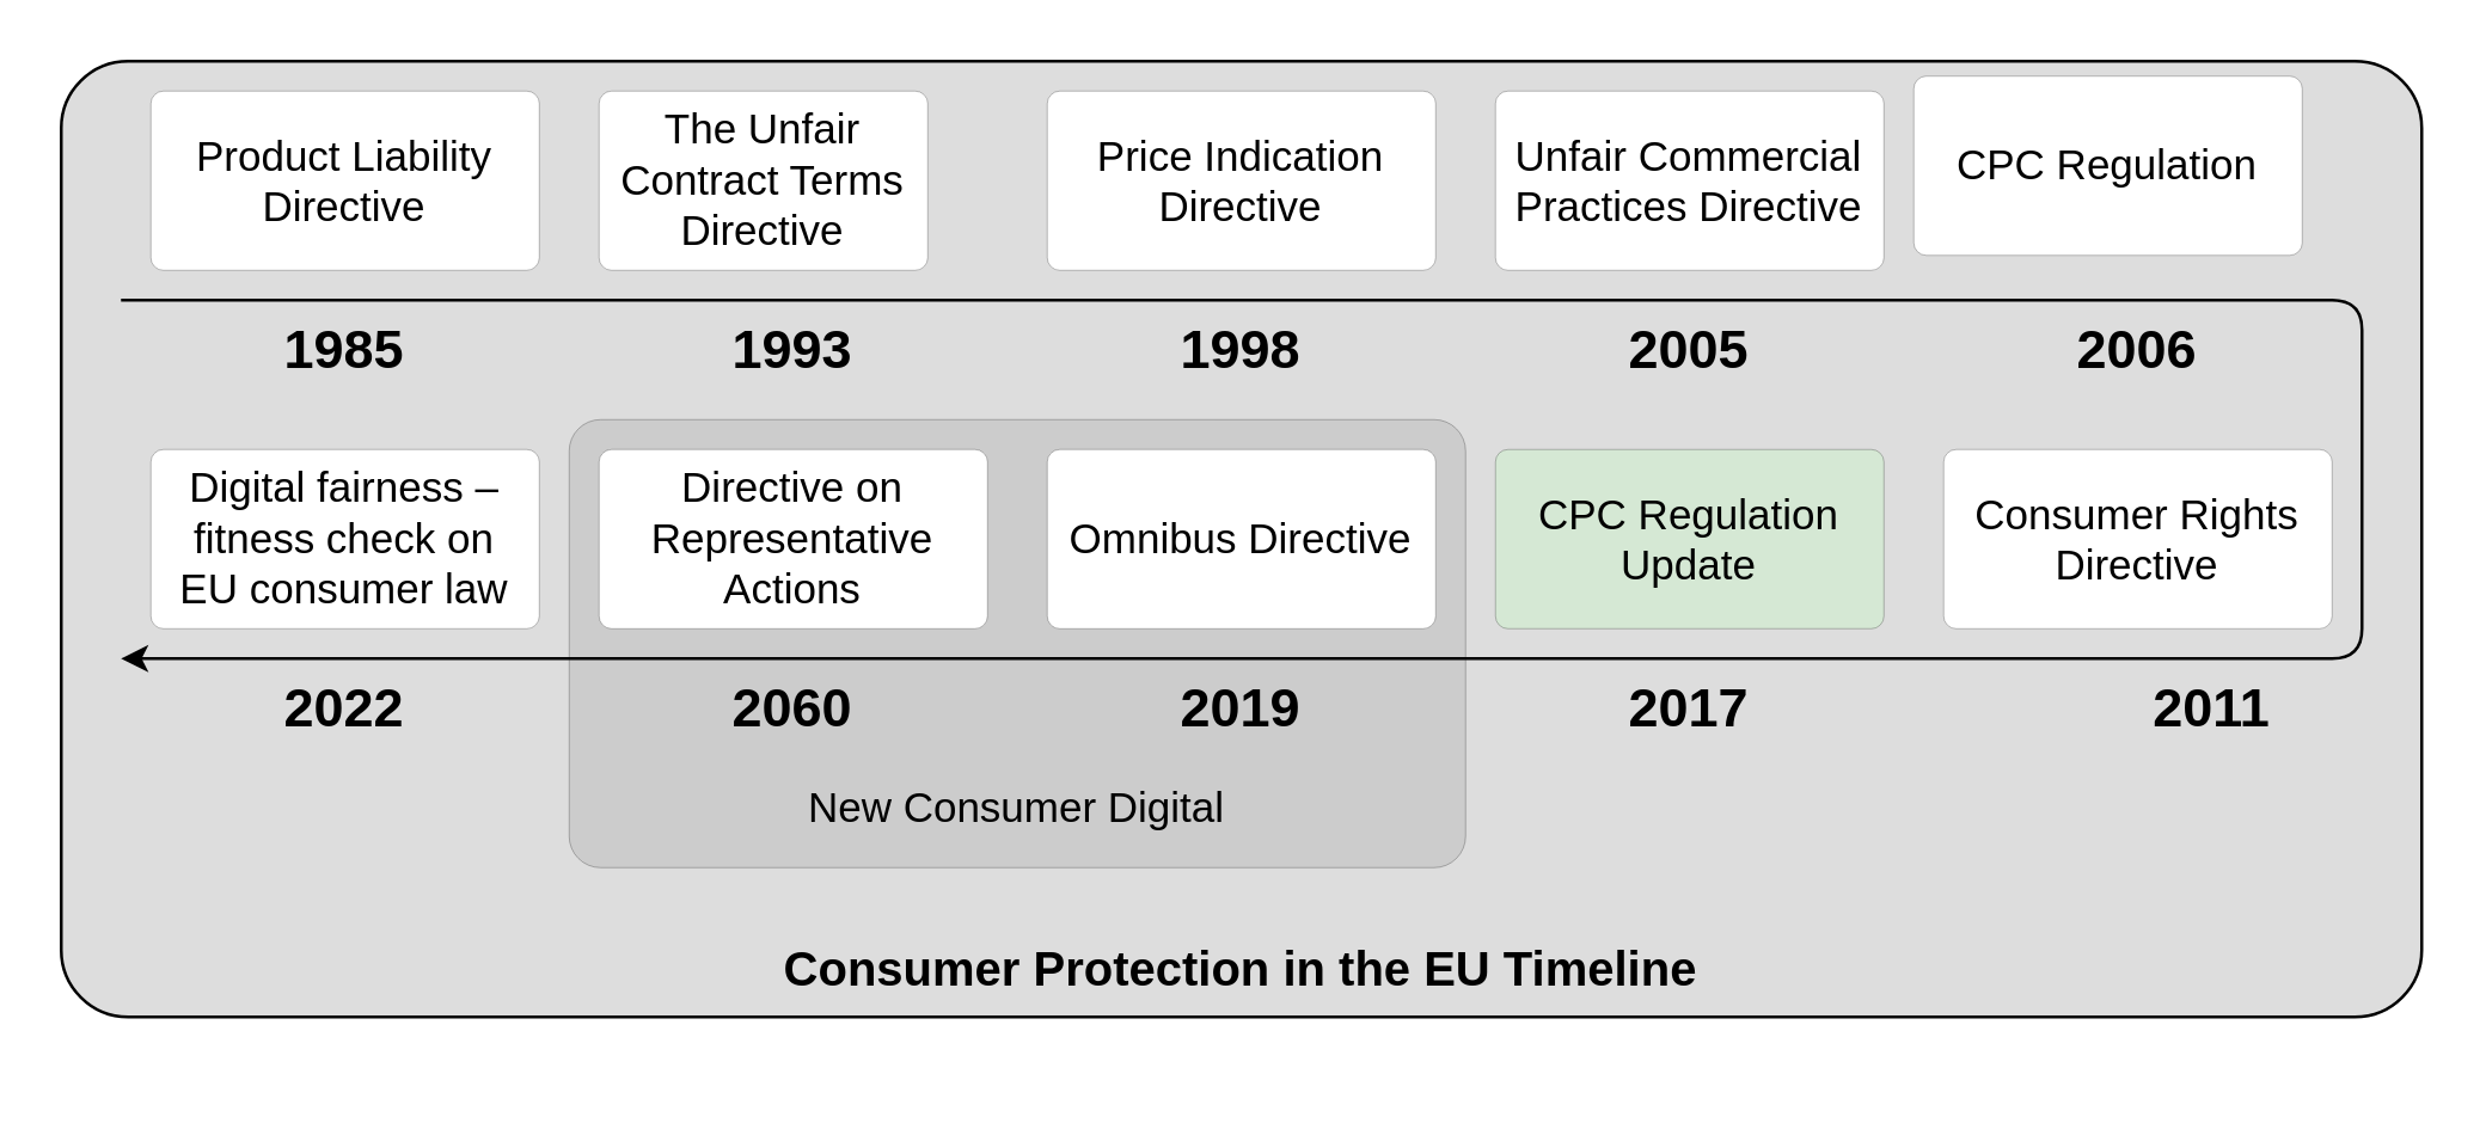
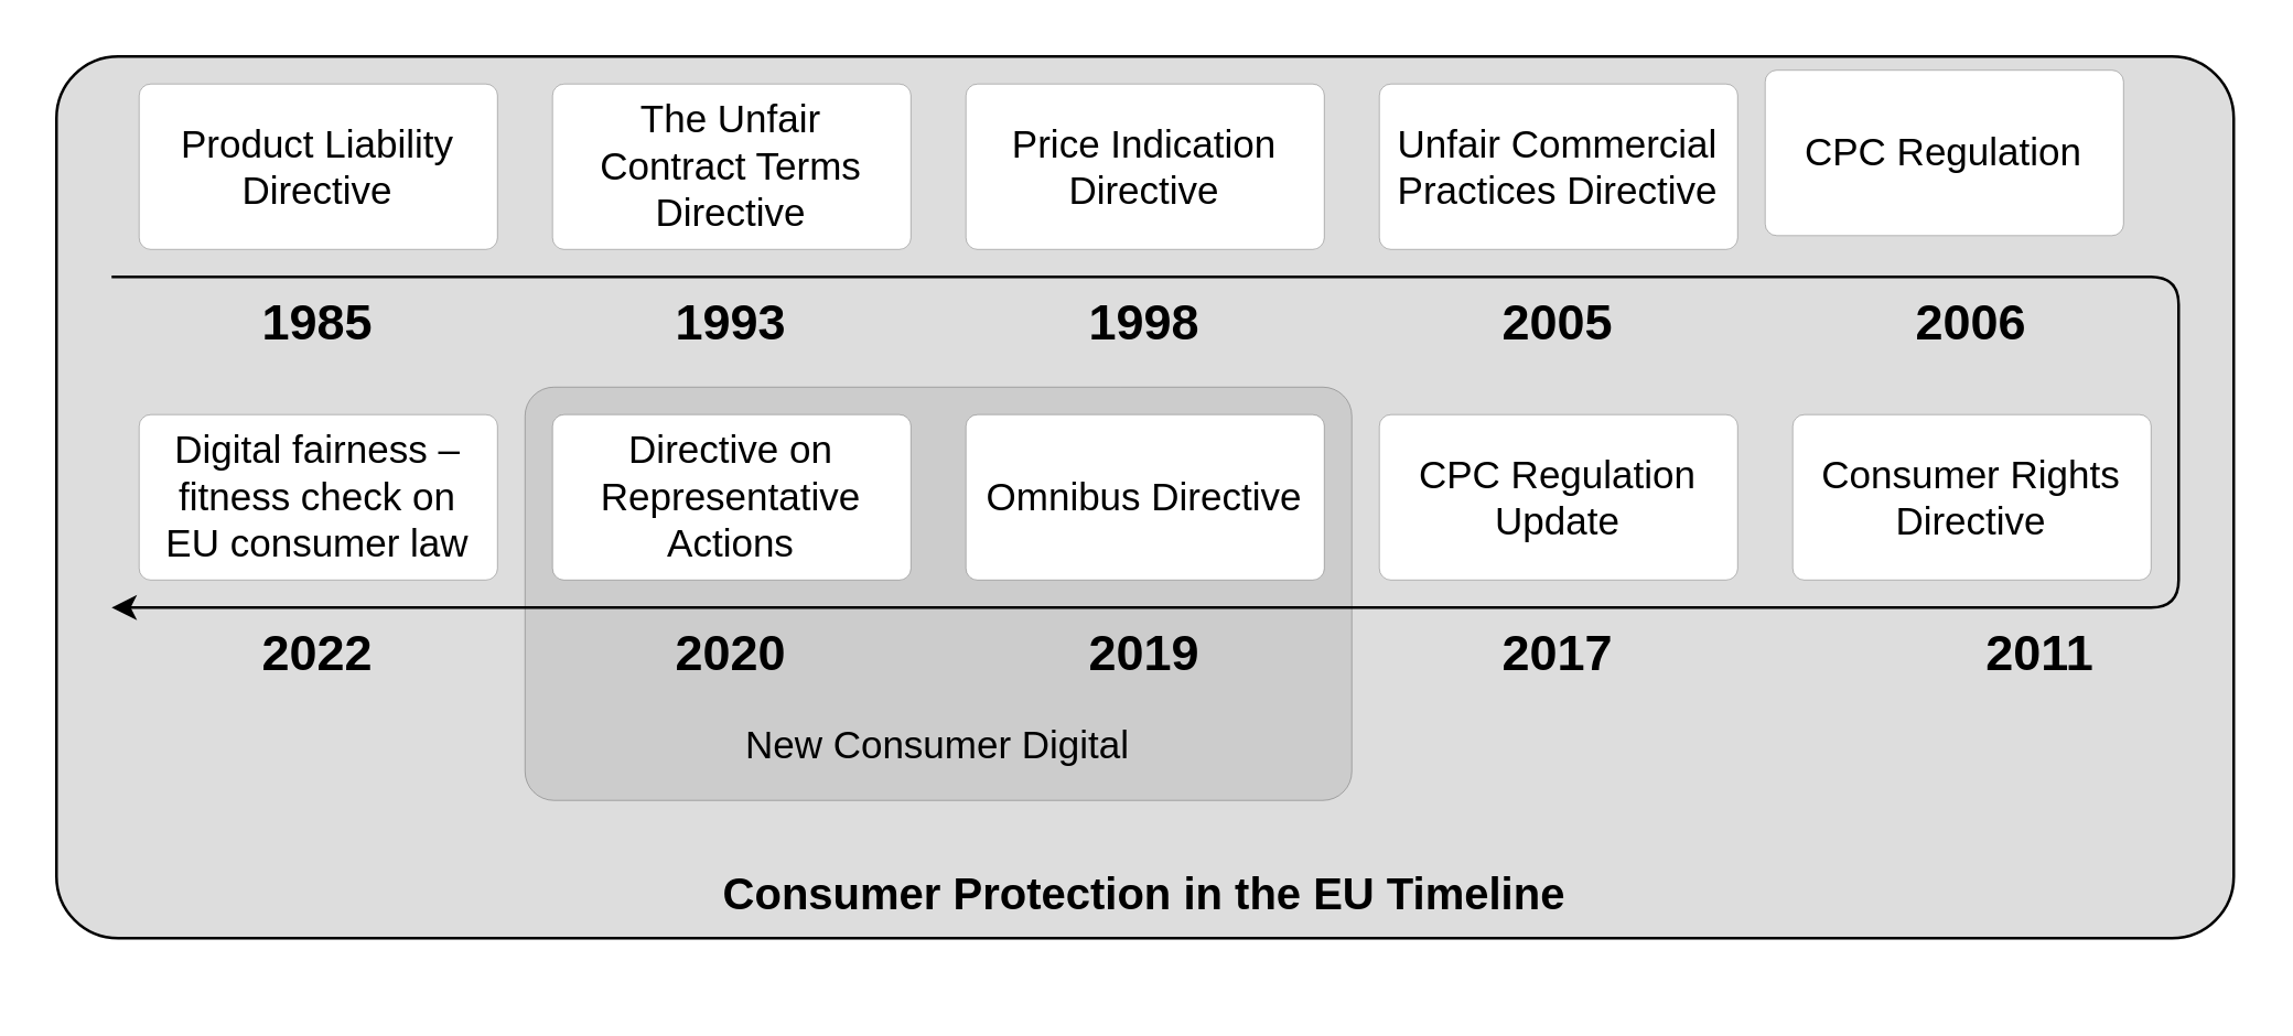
- <mxCell id="4" value="The Unfair Contract Terms Directive" style="rounded=1;whiteSpace=wrap;html=1;shadow=0;labelBackgroundColor=none;strokeWidth=0;fontFamily=Helvetica;fontSize=14;align=center;spacing=5;fontStyle=0;arcSize=7;perimeterSpacing=2;" parent="1" vertex="1"><mxGeometry x="200" y="30" width="110" height="60" as="geometry" /></mxCell>
+ <mxCell id="4" value="The Unfair Contract Terms Directive" style="rounded=1;whiteSpace=wrap;html=1;shadow=0;labelBackgroundColor=none;strokeWidth=0;fontFamily=Helvetica;fontSize=14;align=center;spacing=5;fontStyle=0;arcSize=7;perimeterSpacing=2;" parent="1" vertex="1"><mxGeometry x="200" y="30" width="130" height="60" as="geometry" /></mxCell>
- <mxCell id="19" value="CPC Regulation Update" style="rounded=1;whiteSpace=wrap;html=1;shadow=0;labelBackgroundColor=none;strokeWidth=0;fontFamily=Helvetica;fontSize=14;align=center;spacing=5;fontStyle=0;arcSize=7;perimeterSpacing=2;fillColor=#d5e8d4;" parent="1" vertex="1"><mxGeometry x="500" y="150" width="130" height="60" as="geometry" /></mxCell>
+ <mxCell id="19" value="CPC Regulation Update" style="rounded=1;whiteSpace=wrap;html=1;shadow=0;labelBackgroundColor=none;strokeWidth=0;fontFamily=Helvetica;fontSize=14;align=center;spacing=5;fontStyle=0;arcSize=7;perimeterSpacing=2;" parent="1" vertex="1"><mxGeometry x="500" y="150" width="130" height="60" as="geometry" /></mxCell>
- <mxCell id="22" value="2060" style="text;html=1;whiteSpace=wrap;overflow=hidden;rounded=0;fontStyle=1;fontSize=18;align=center;strokeWidth=0;" parent="1" vertex="1"><mxGeometry x="200" y="220" width="130" height="40" as="geometry" /></mxCell>
+ <mxCell id="22" value="2020" style="text;html=1;whiteSpace=wrap;overflow=hidden;rounded=0;fontStyle=1;fontSize=18;align=center;strokeWidth=0;" parent="1" vertex="1"><mxGeometry x="200" y="220" width="130" height="40" as="geometry" /></mxCell>
